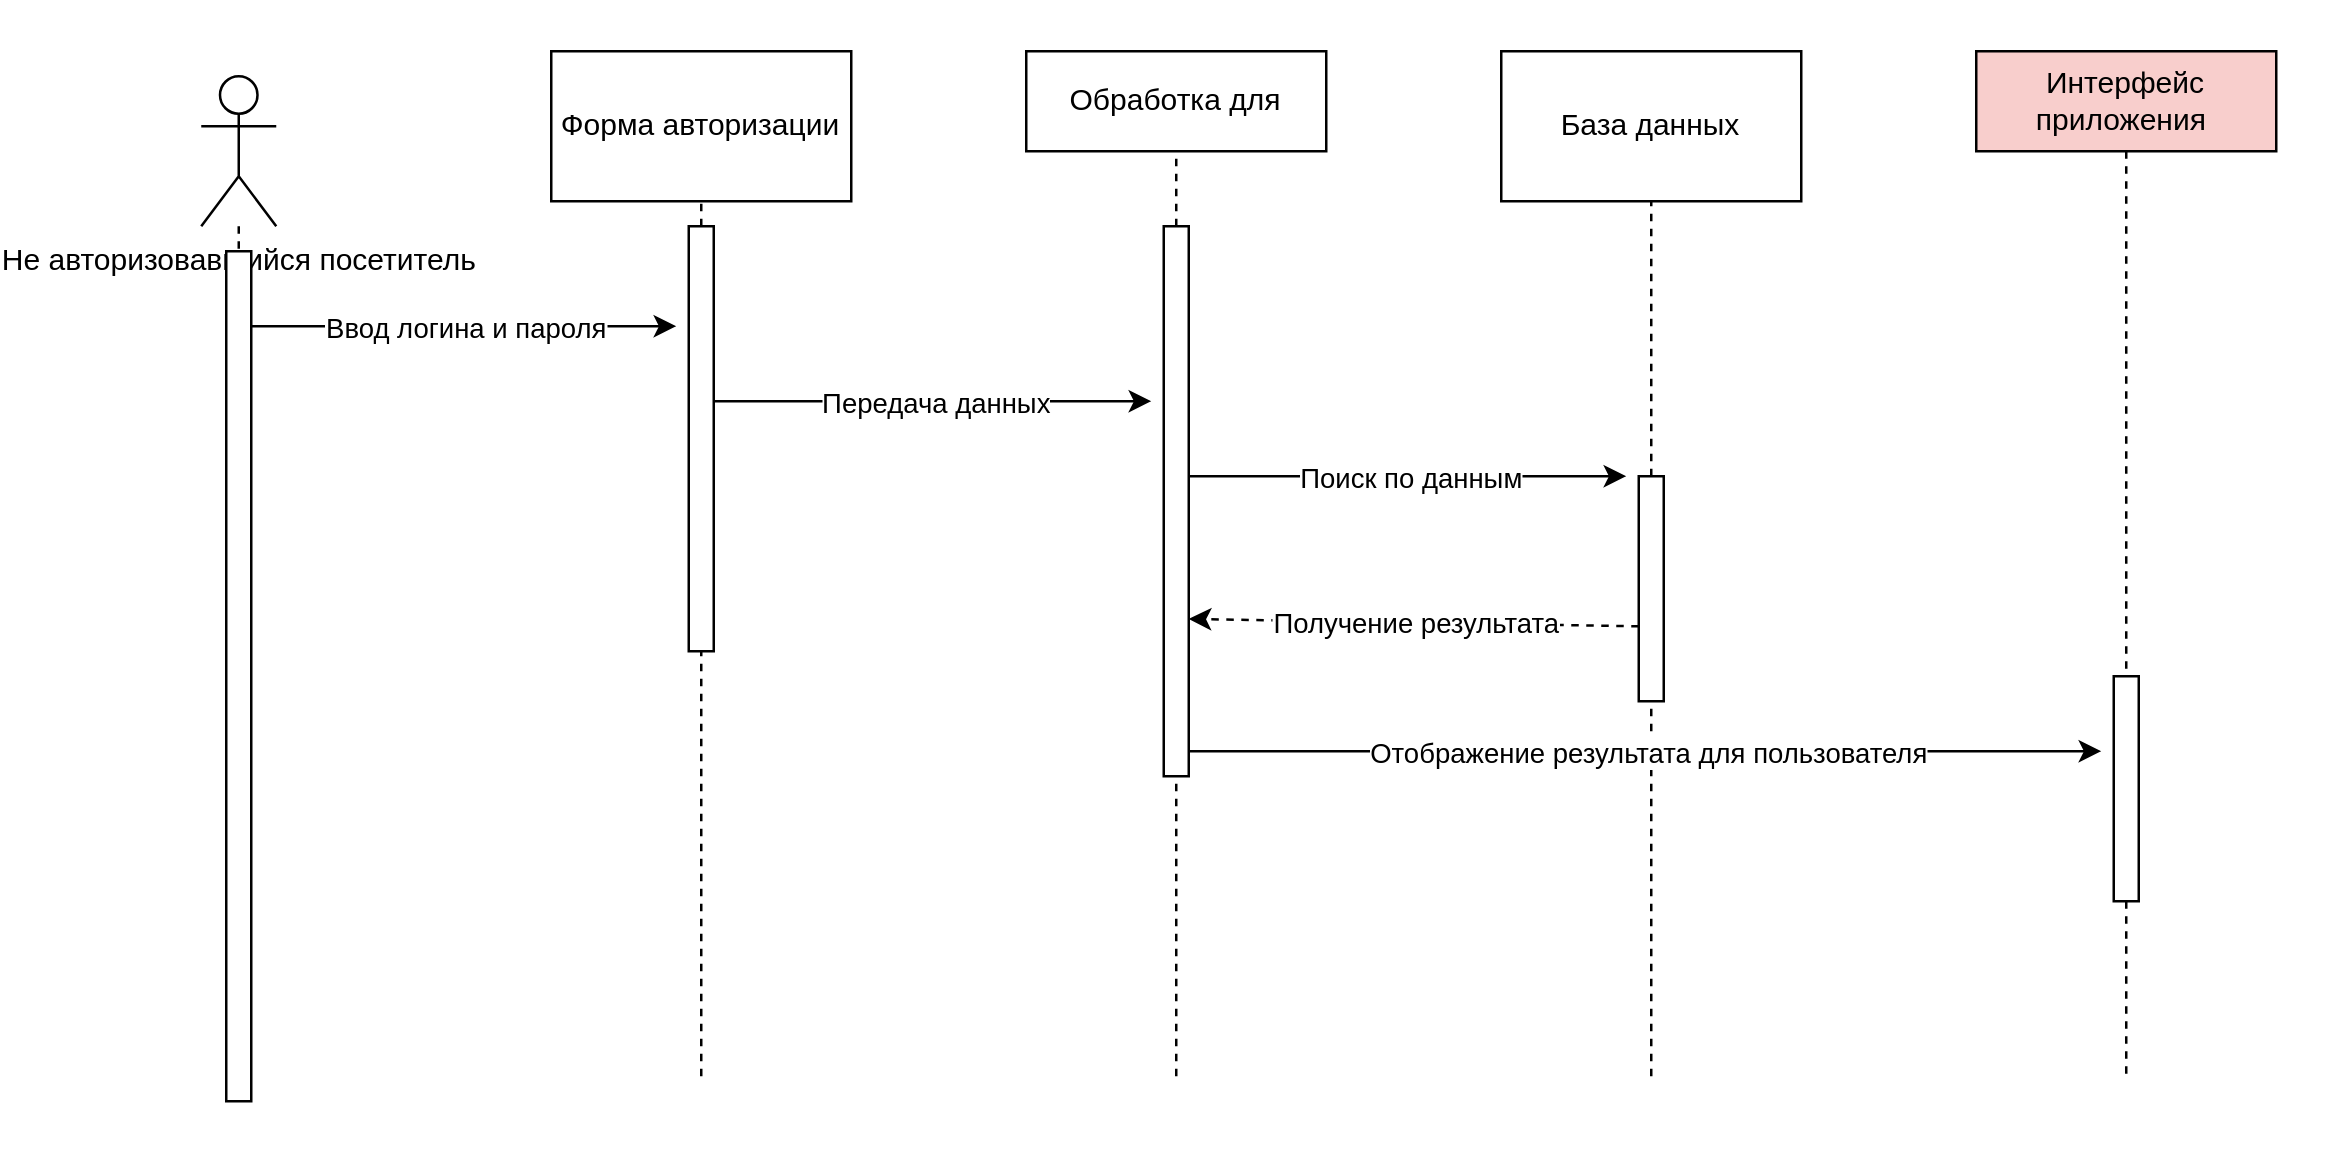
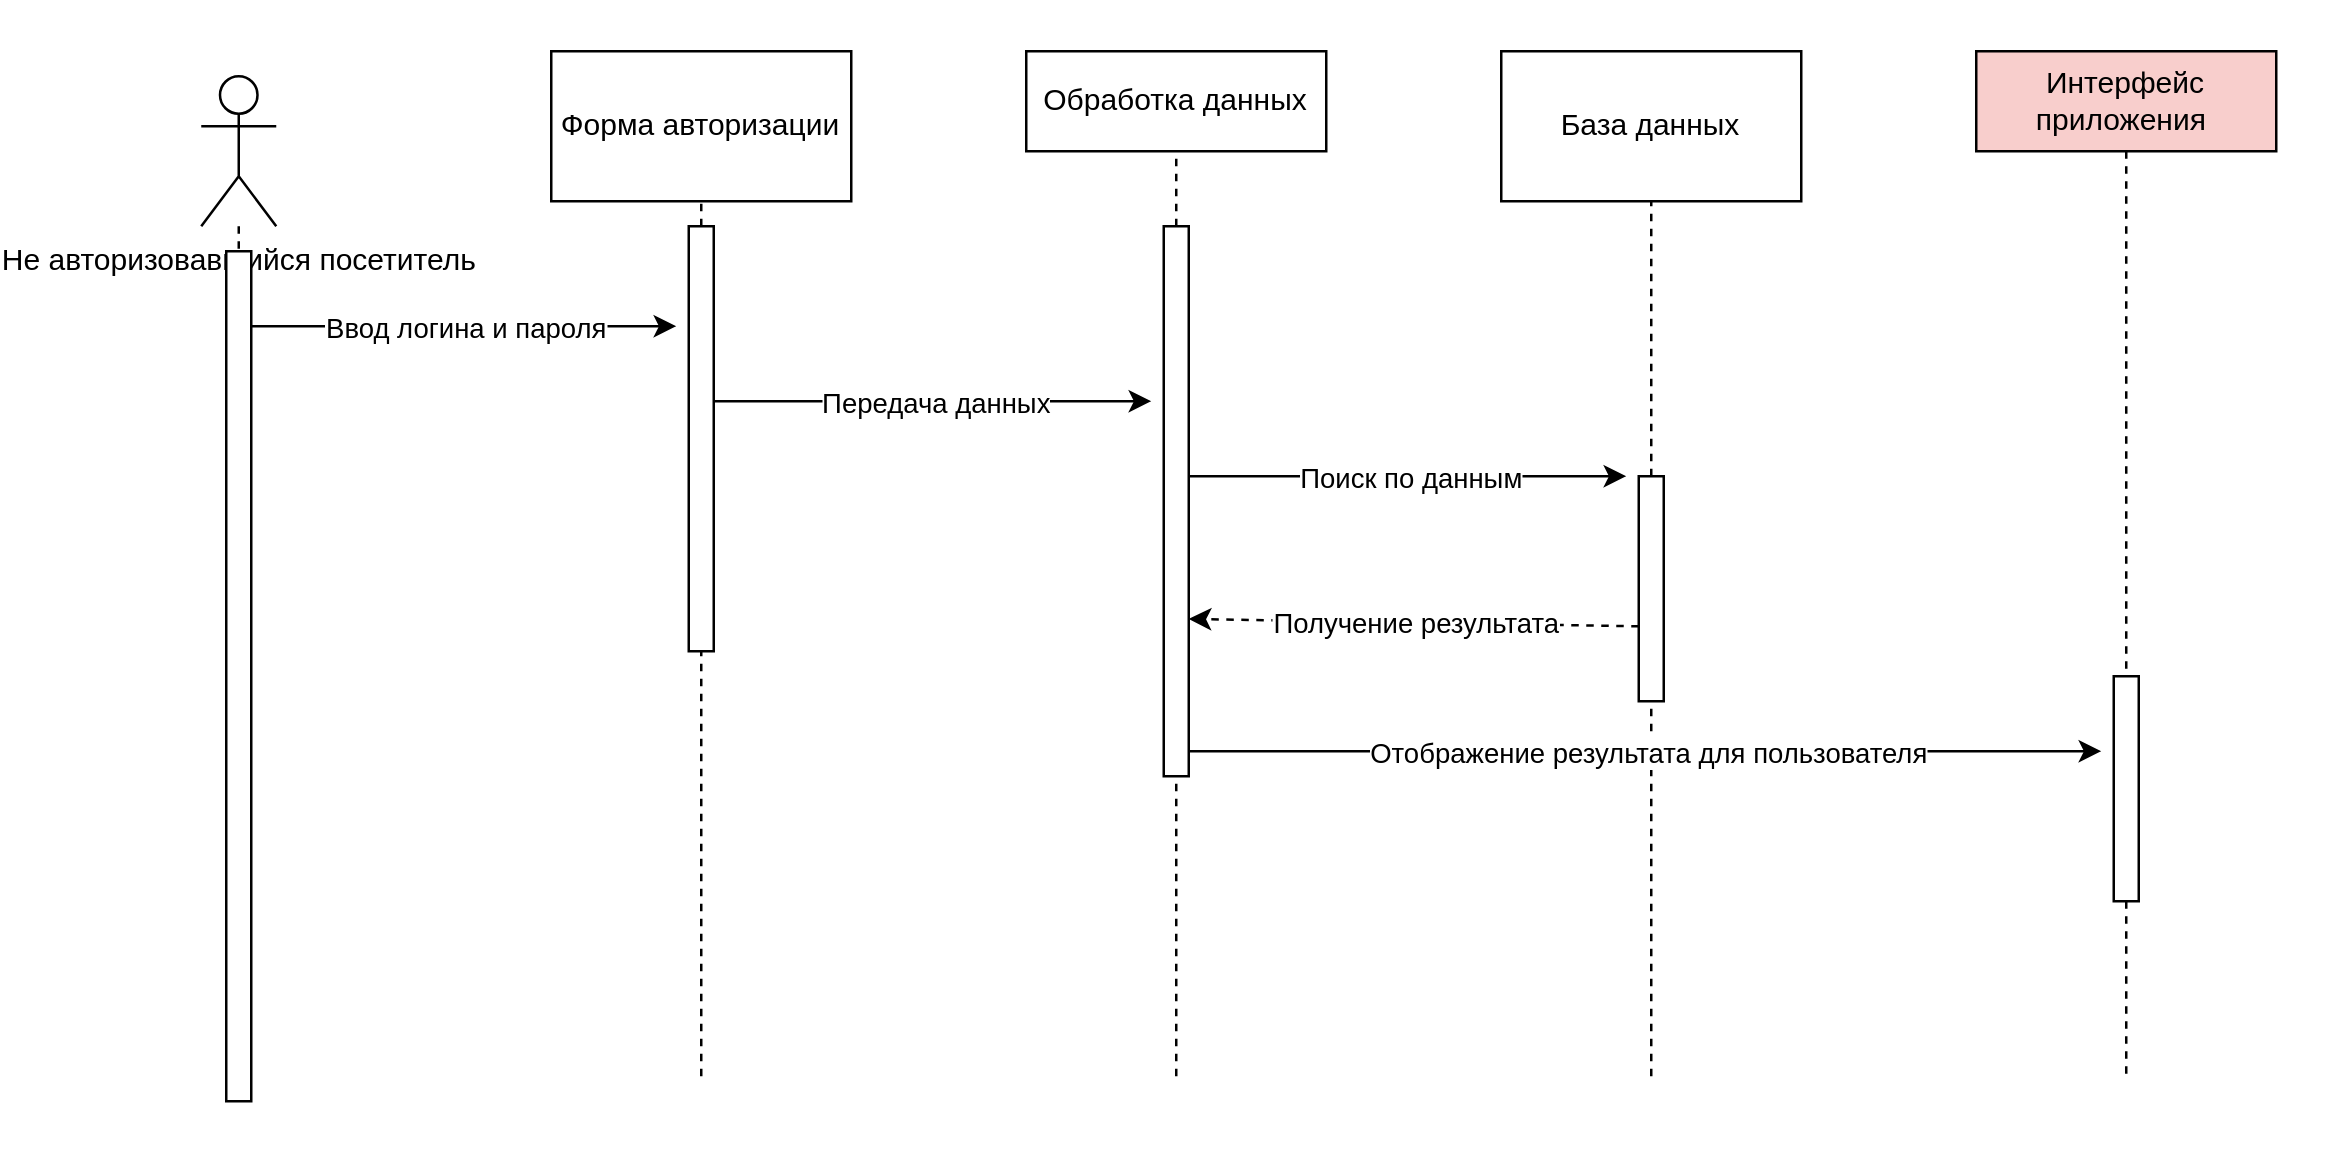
- <mxCell id="4" value="Обработка для" style="rounded=0;whiteSpace=wrap;html=1;" vertex="1" parent="1"><mxGeometry x="350" y="20" width="120" height="40" as="geometry" /></mxCell>
+ <mxCell id="4" value="Обработка данных" style="rounded=0;whiteSpace=wrap;html=1;" vertex="1" parent="1"><mxGeometry x="350" y="20" width="120" height="40" as="geometry" /></mxCell>
